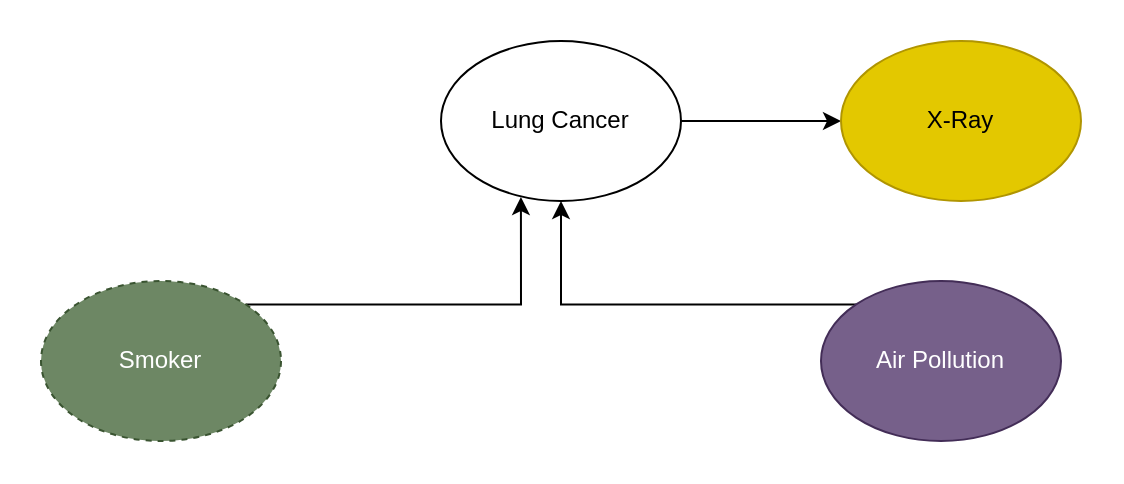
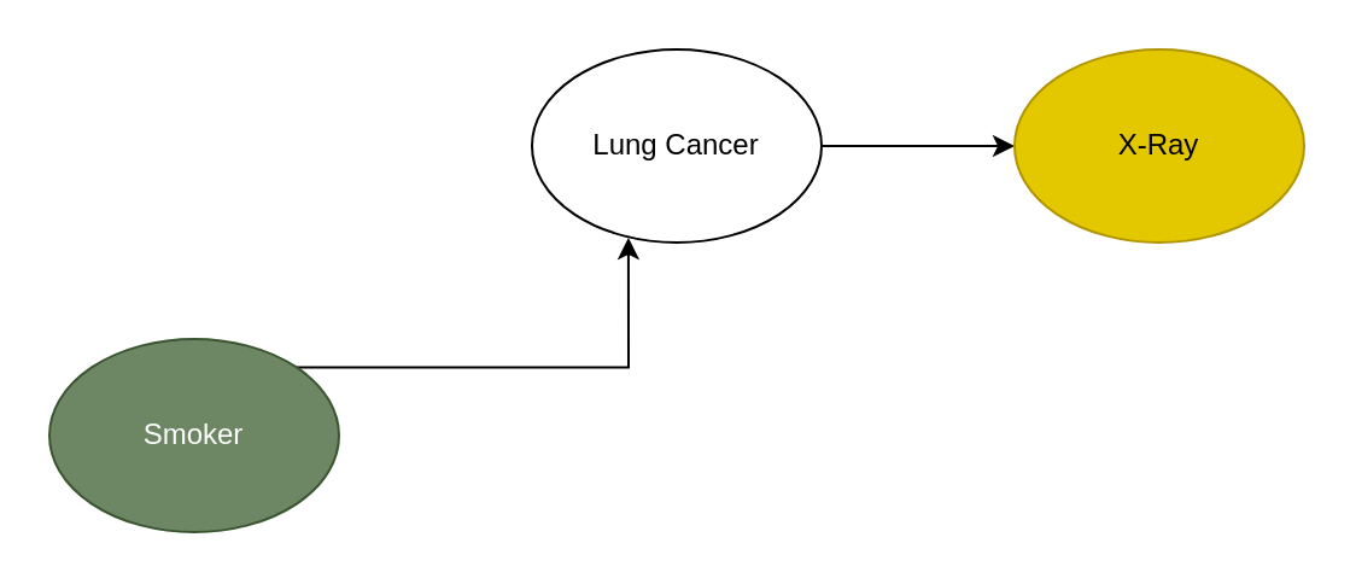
- <mxCell id="4" style="edgeStyle=orthogonalEdgeStyle;rounded=0;orthogonalLoop=1;jettySize=auto;html=1;exitX=0;exitY=0;exitDx=0;exitDy=0;" edge="1" parent="1" source="5" target="3"><mxGeometry relative="1" as="geometry" /></mxCell>
- <mxCell id="7" value="Smoker" style="ellipse;whiteSpace=wrap;html=1;fillColor=#6d8764;fontColor=#ffffff;strokeColor=#3A5431;dashed=1;" vertex="1" parent="1"><mxGeometry x="20" y="140" width="120" height="80" as="geometry" /></mxCell>
+ <mxCell id="7" value="Smoker" style="ellipse;whiteSpace=wrap;html=1;fillColor=#6d8764;fontColor=#ffffff;strokeColor=#3A5431;" vertex="1" parent="1"><mxGeometry x="20" y="140" width="120" height="80" as="geometry" /></mxCell>
- <mxCell id="5" value="Air Pollution" style="ellipse;whiteSpace=wrap;html=1;fillColor=#76608a;fontColor=#ffffff;strokeColor=#432D57;" vertex="1" parent="1"><mxGeometry x="410" y="140" width="120" height="80" as="geometry" /></mxCell>
